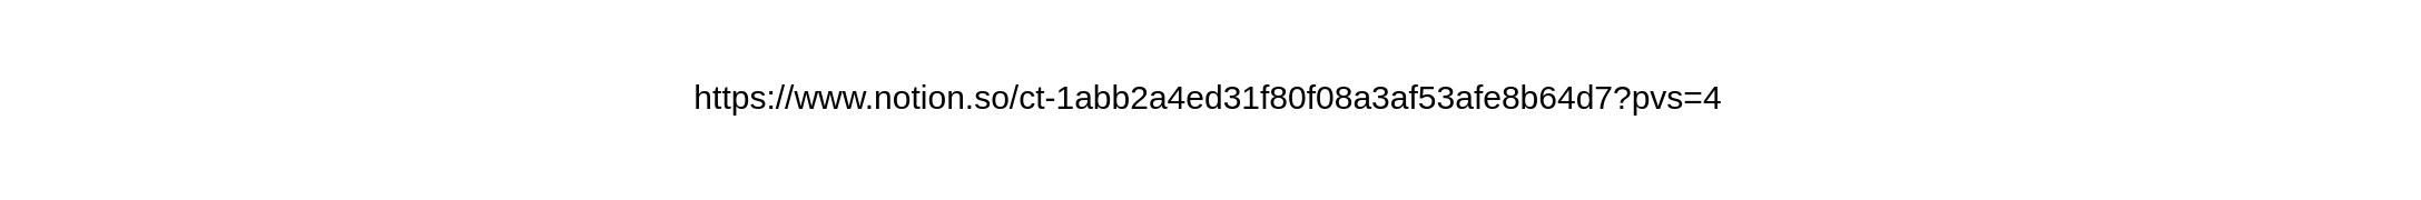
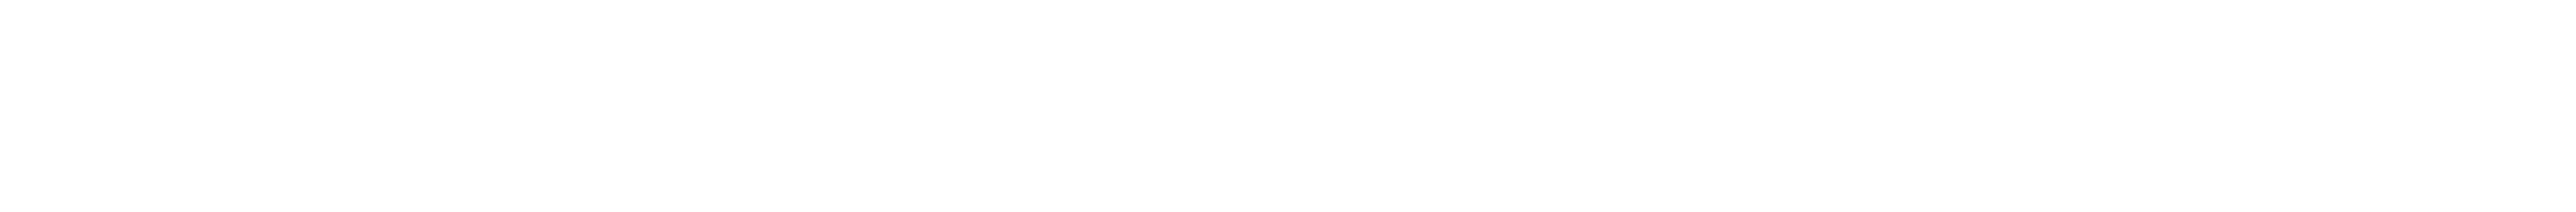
- <mxCell id="2" value="https://www.notion.so/ct-1abb2a4ed31f80f08a3af53afe8b64d7?pvs=4" style="text;html=1;align=center;verticalAlign=middle;whiteSpace=wrap;rounded=0;" parent="1" vertex="1"><mxGeometry x="20" y="20" width="828" height="30" as="geometry" /></mxCell>
